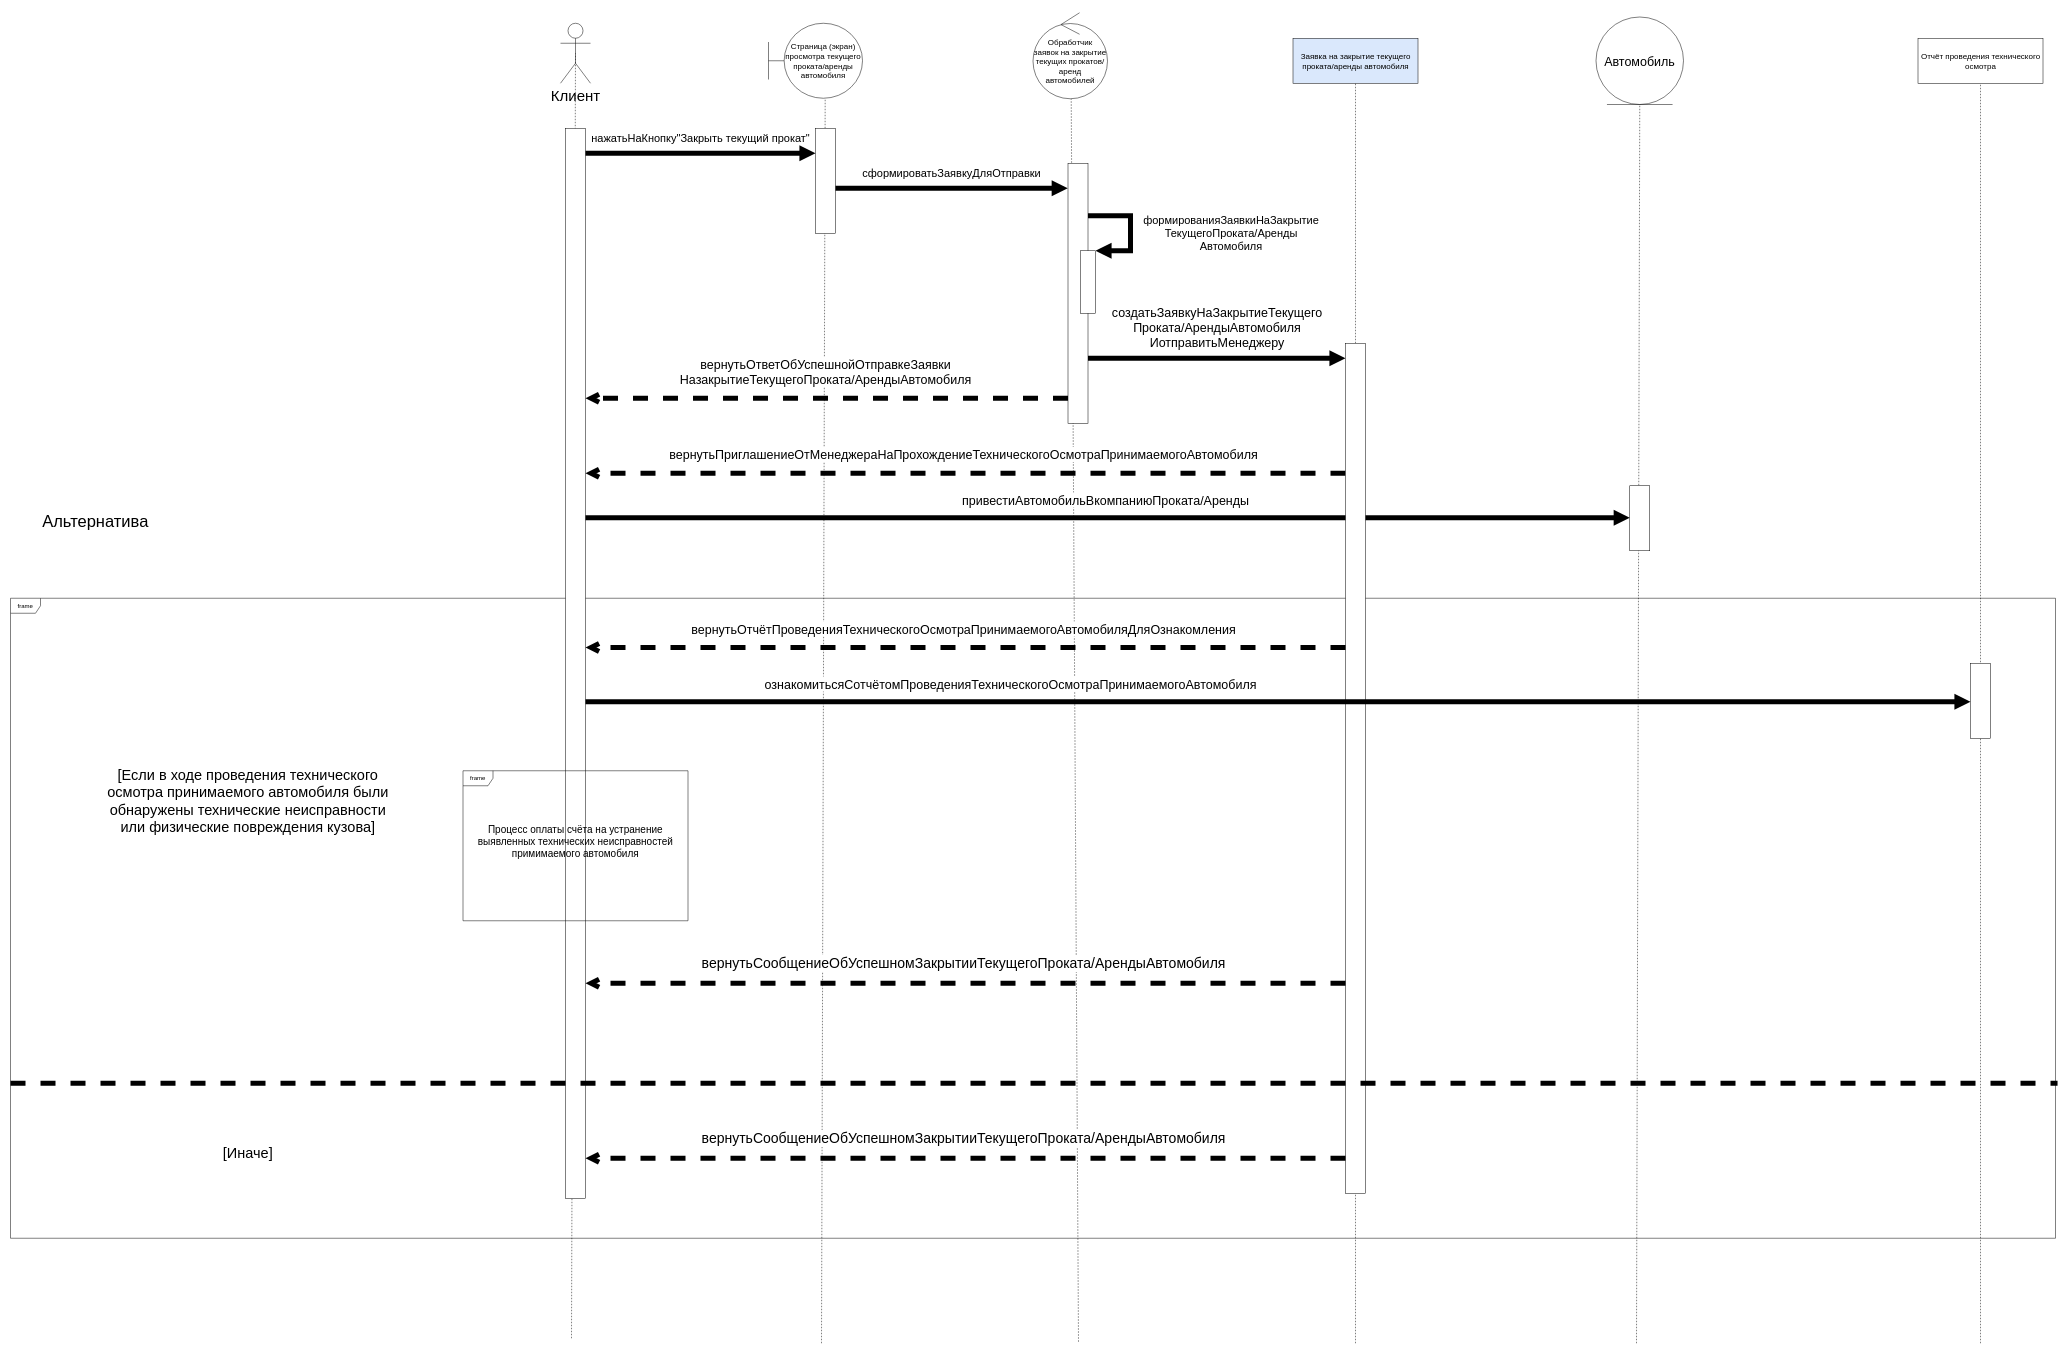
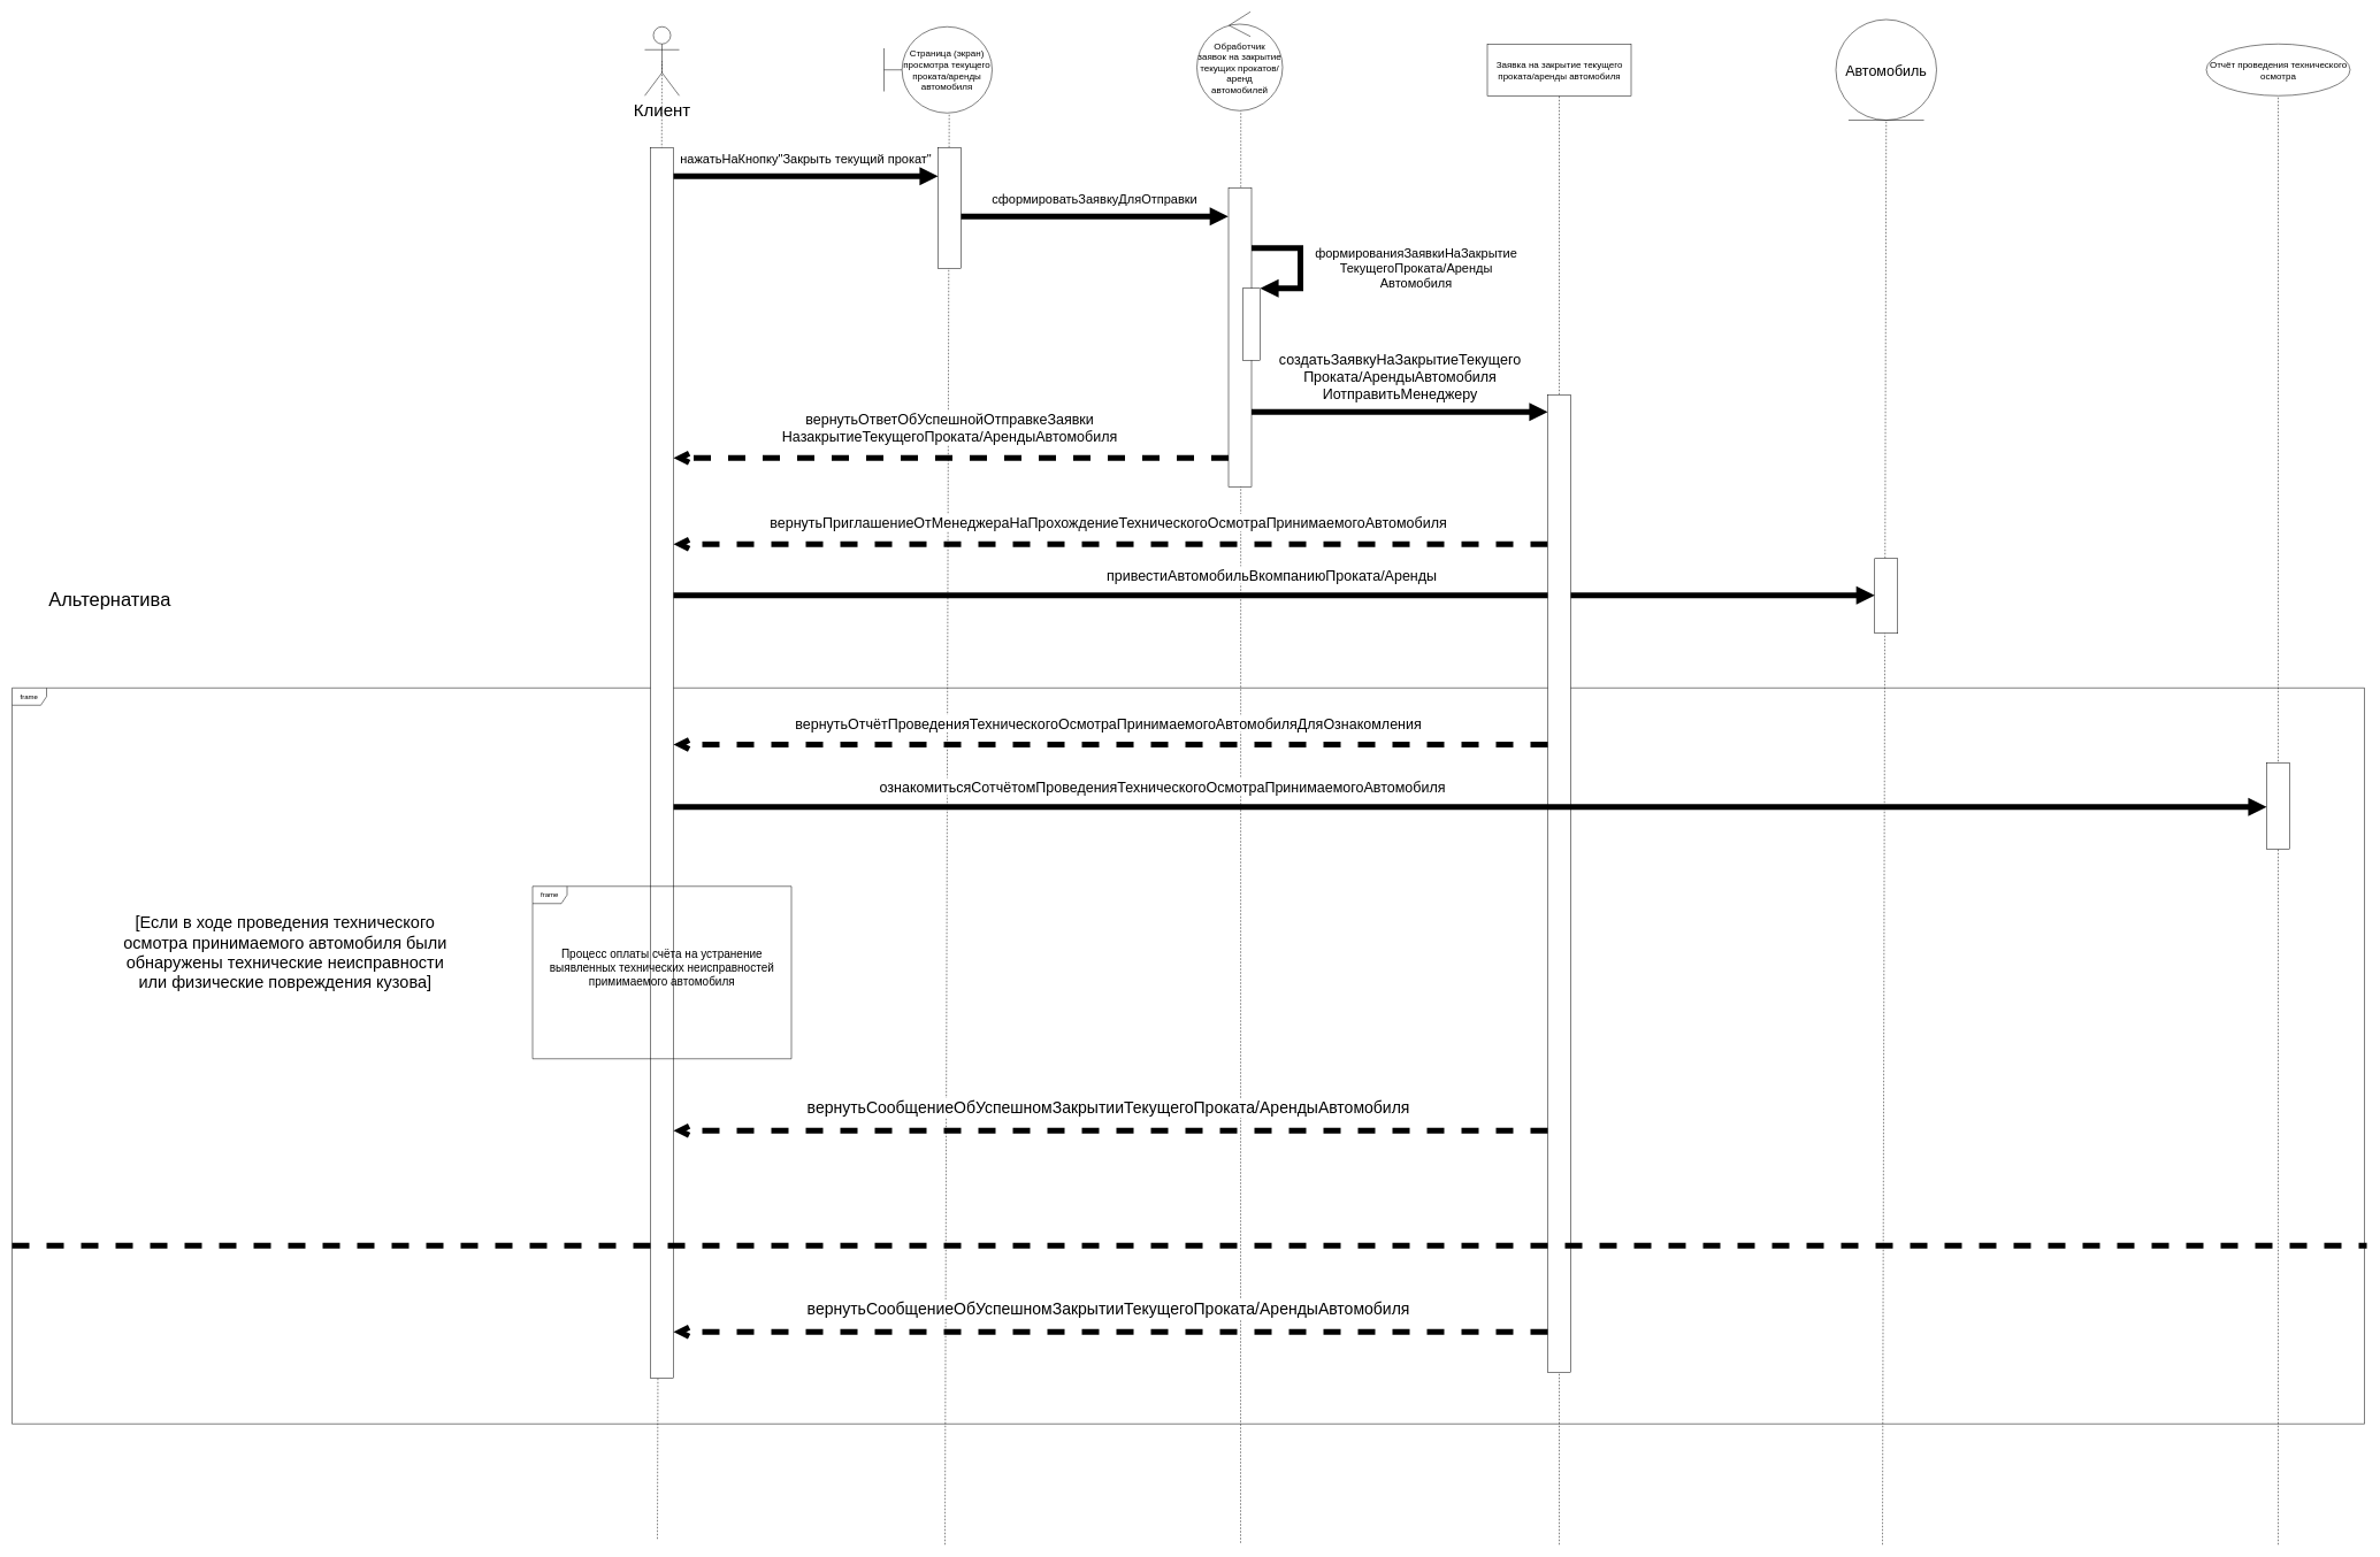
- <mxCell id="5" value="&lt;font style=&quot;font-size: 16px&quot;&gt;Обработчик &lt;br&gt;заявок на закрытие текущих прокатов/аренд автомобилей&lt;/font&gt;" style="ellipse;shape=umlControl;whiteSpace=wrap;html=1;" vertex="1" parent="1"><mxGeometry x="2065" y="25" width="149" height="172" as="geometry" /></mxCell>
+ <mxCell id="5" value="&lt;font style=&quot;font-size: 16px&quot;&gt;Обработчик &lt;br&gt;заявок на закрытие текущих прокатов/аренд автомобилей&lt;/font&gt;" style="ellipse;shape=umlControl;whiteSpace=wrap;html=1;" vertex="1" parent="1"><mxGeometry x="2080" y="20" width="149" height="172" as="geometry" /></mxCell>
- <mxCell id="6" value="&lt;font style=&quot;font-size: 16px&quot;&gt;Заявка на закрытие текущего &lt;br&gt;проката/аренды автомобиля&lt;/font&gt;" style="html=1;fillColor=#dae8fc;" vertex="1" parent="1"><mxGeometry x="2585" y="76" width="250" height="90" as="geometry" /></mxCell>
+ <mxCell id="6" value="&lt;font style=&quot;font-size: 16px&quot;&gt;Заявка на закрытие текущего &lt;br&gt;проката/аренды автомобиля&lt;/font&gt;" style="html=1;" vertex="1" parent="1"><mxGeometry x="2585" y="76" width="250" height="90" as="geometry" /></mxCell>
- <mxCell id="32" value="&lt;span style=&quot;font-size: 16px&quot;&gt;Отчёт проведения технического &lt;br&gt;осмотра&lt;/span&gt;" style="html=1;" vertex="1" parent="1"><mxGeometry x="3835" y="76" width="250" height="90" as="geometry" /></mxCell>
+ <mxCell id="32" value="&lt;span style=&quot;font-size: 16px&quot;&gt;Отчёт проведения технического &lt;br&gt;осмотра&lt;/span&gt;" style="ellipse;html=1;" vertex="1" parent="1"><mxGeometry x="3835" y="76" width="250" height="90" as="geometry" /></mxCell>
- <mxCell id="29" value="&lt;font style=&quot;font-size: 29px&quot;&gt;[Если в ходе проведения технического осмотра принимаемого автомобиля были обнаружены технические неисправности или физические повреждения кузова]&lt;/font&gt;" style="text;html=1;strokeColor=none;fillColor=none;align=center;verticalAlign=middle;whiteSpace=wrap;rounded=0;" vertex="1" parent="1"><mxGeometry x="210" y="1541" width="570" height="120" as="geometry" /></mxCell>
+ <mxCell id="29" value="&lt;font style=&quot;font-size: 29px&quot;&gt;[Если в ходе проведения технического осмотра принимаемого автомобиля были обнаружены технические неисправности или физические повреждения кузова]&lt;/font&gt;" style="text;html=1;strokeColor=none;fillColor=none;align=center;verticalAlign=middle;whiteSpace=wrap;rounded=0;" vertex="1" parent="1"><mxGeometry x="210" y="1596" width="570" height="120" as="geometry" /></mxCell>
- <mxCell id="38" value="&lt;font style=&quot;font-size: 29px&quot;&gt;[Иначе]&lt;/font&gt;" style="text;html=1;strokeColor=none;fillColor=none;align=center;verticalAlign=middle;whiteSpace=wrap;rounded=0;" vertex="1" parent="1"><mxGeometry x="210" y="2246" width="570" height="120" as="geometry" /></mxCell>
